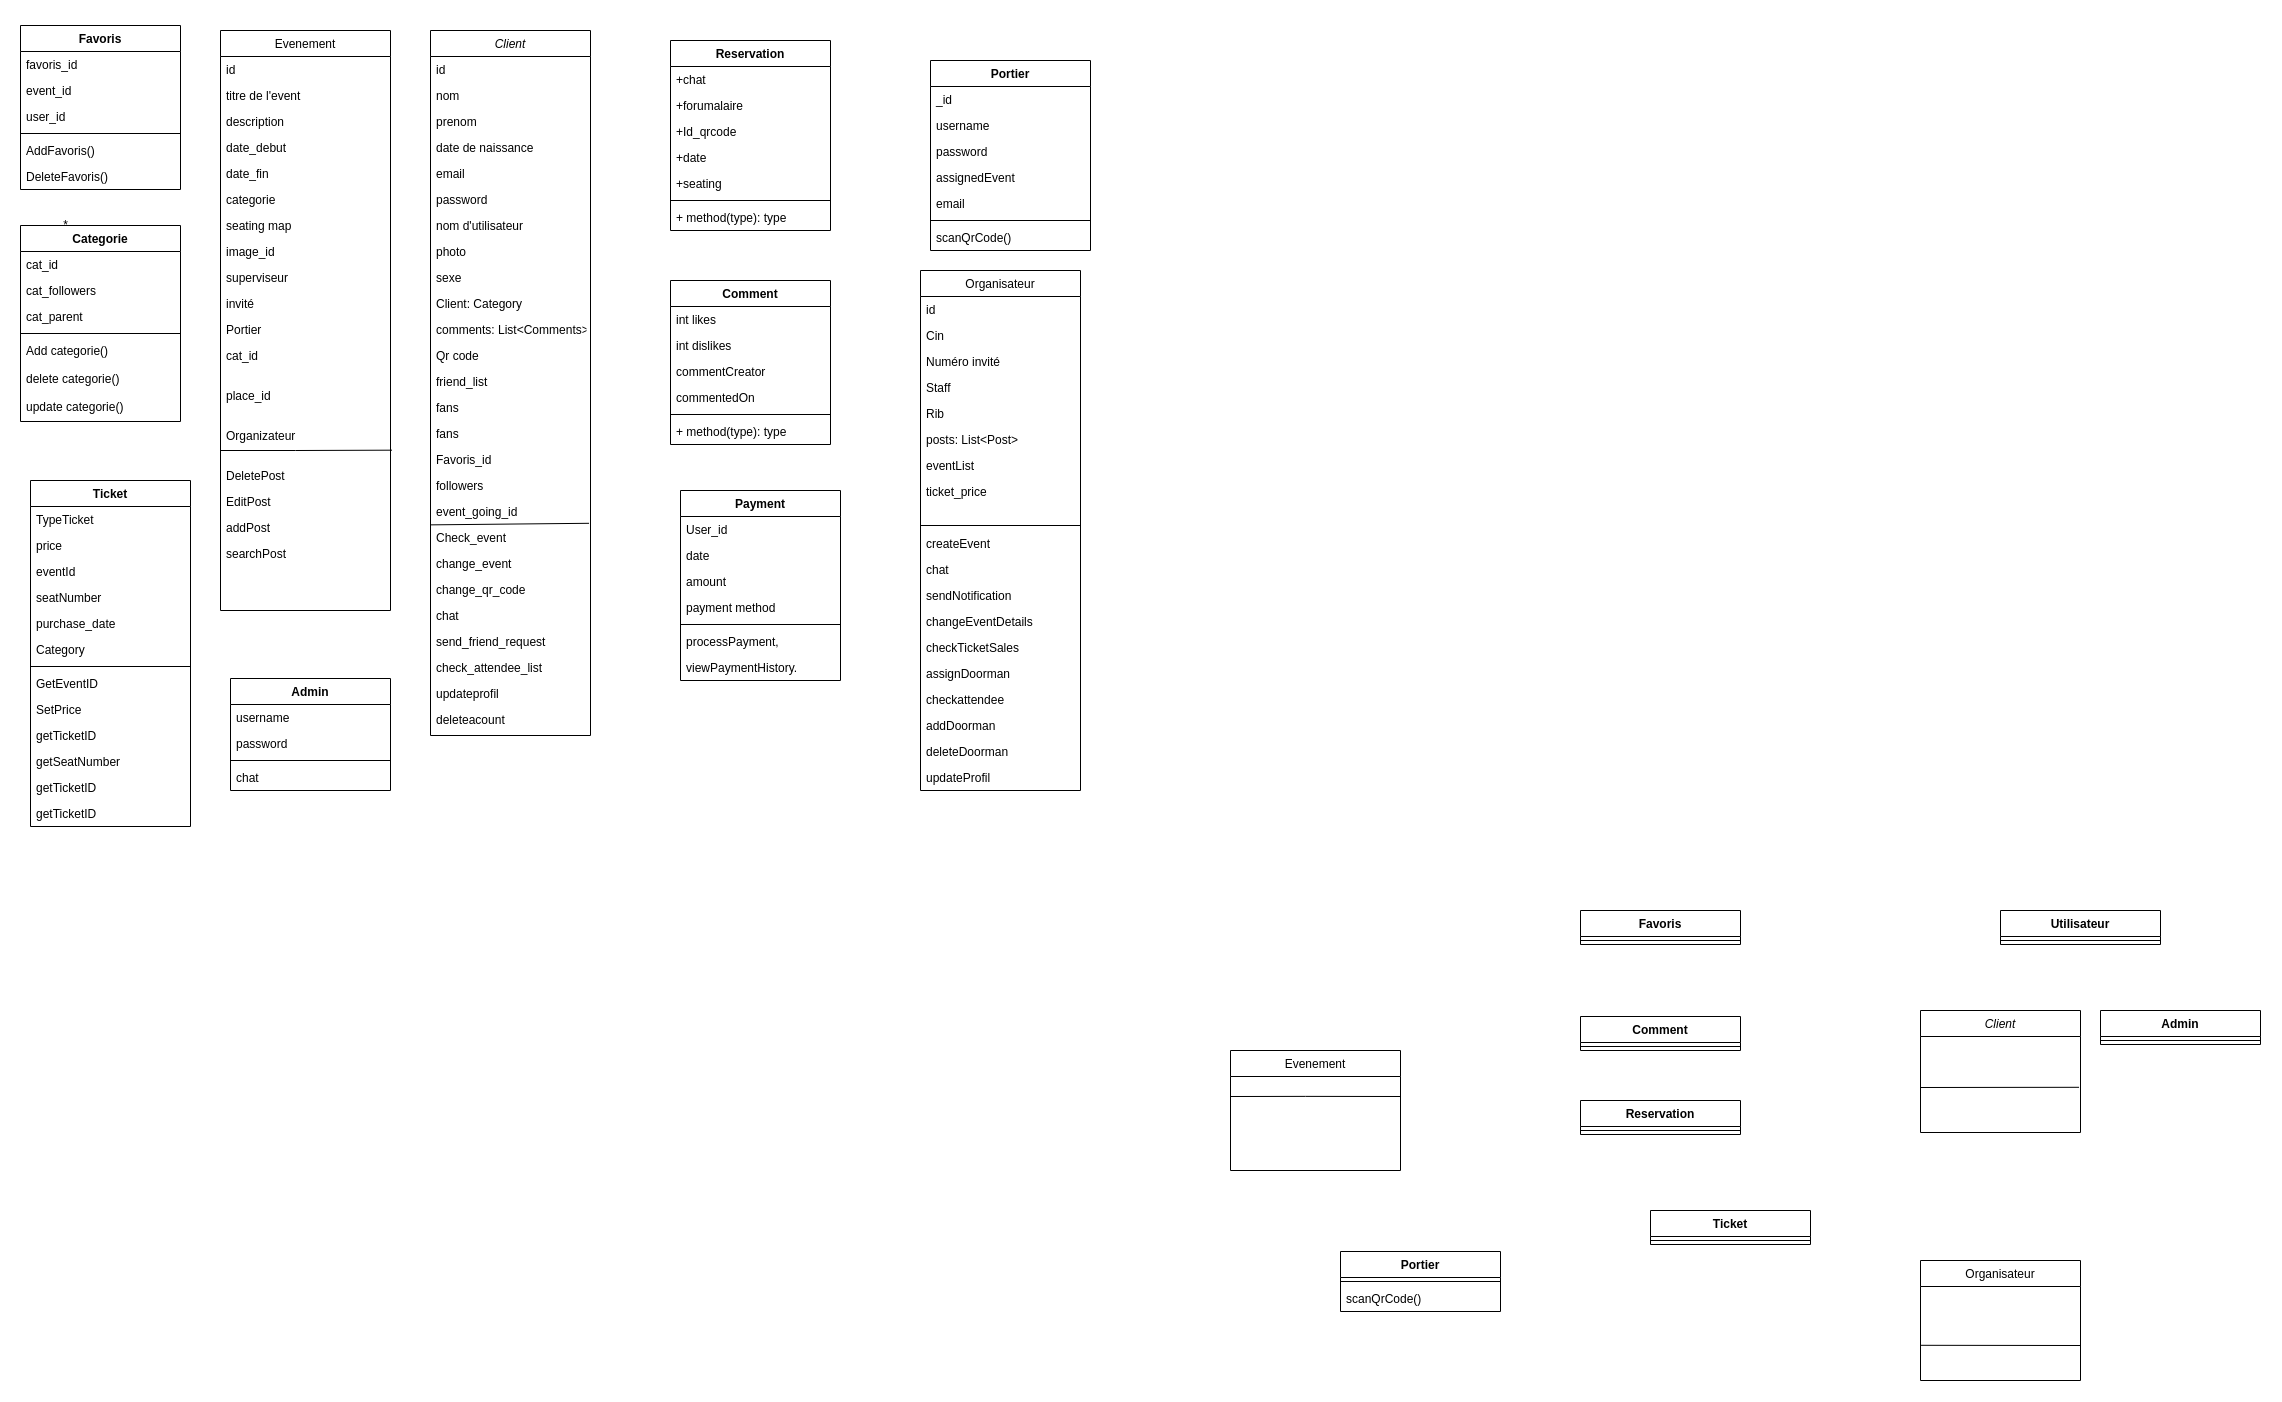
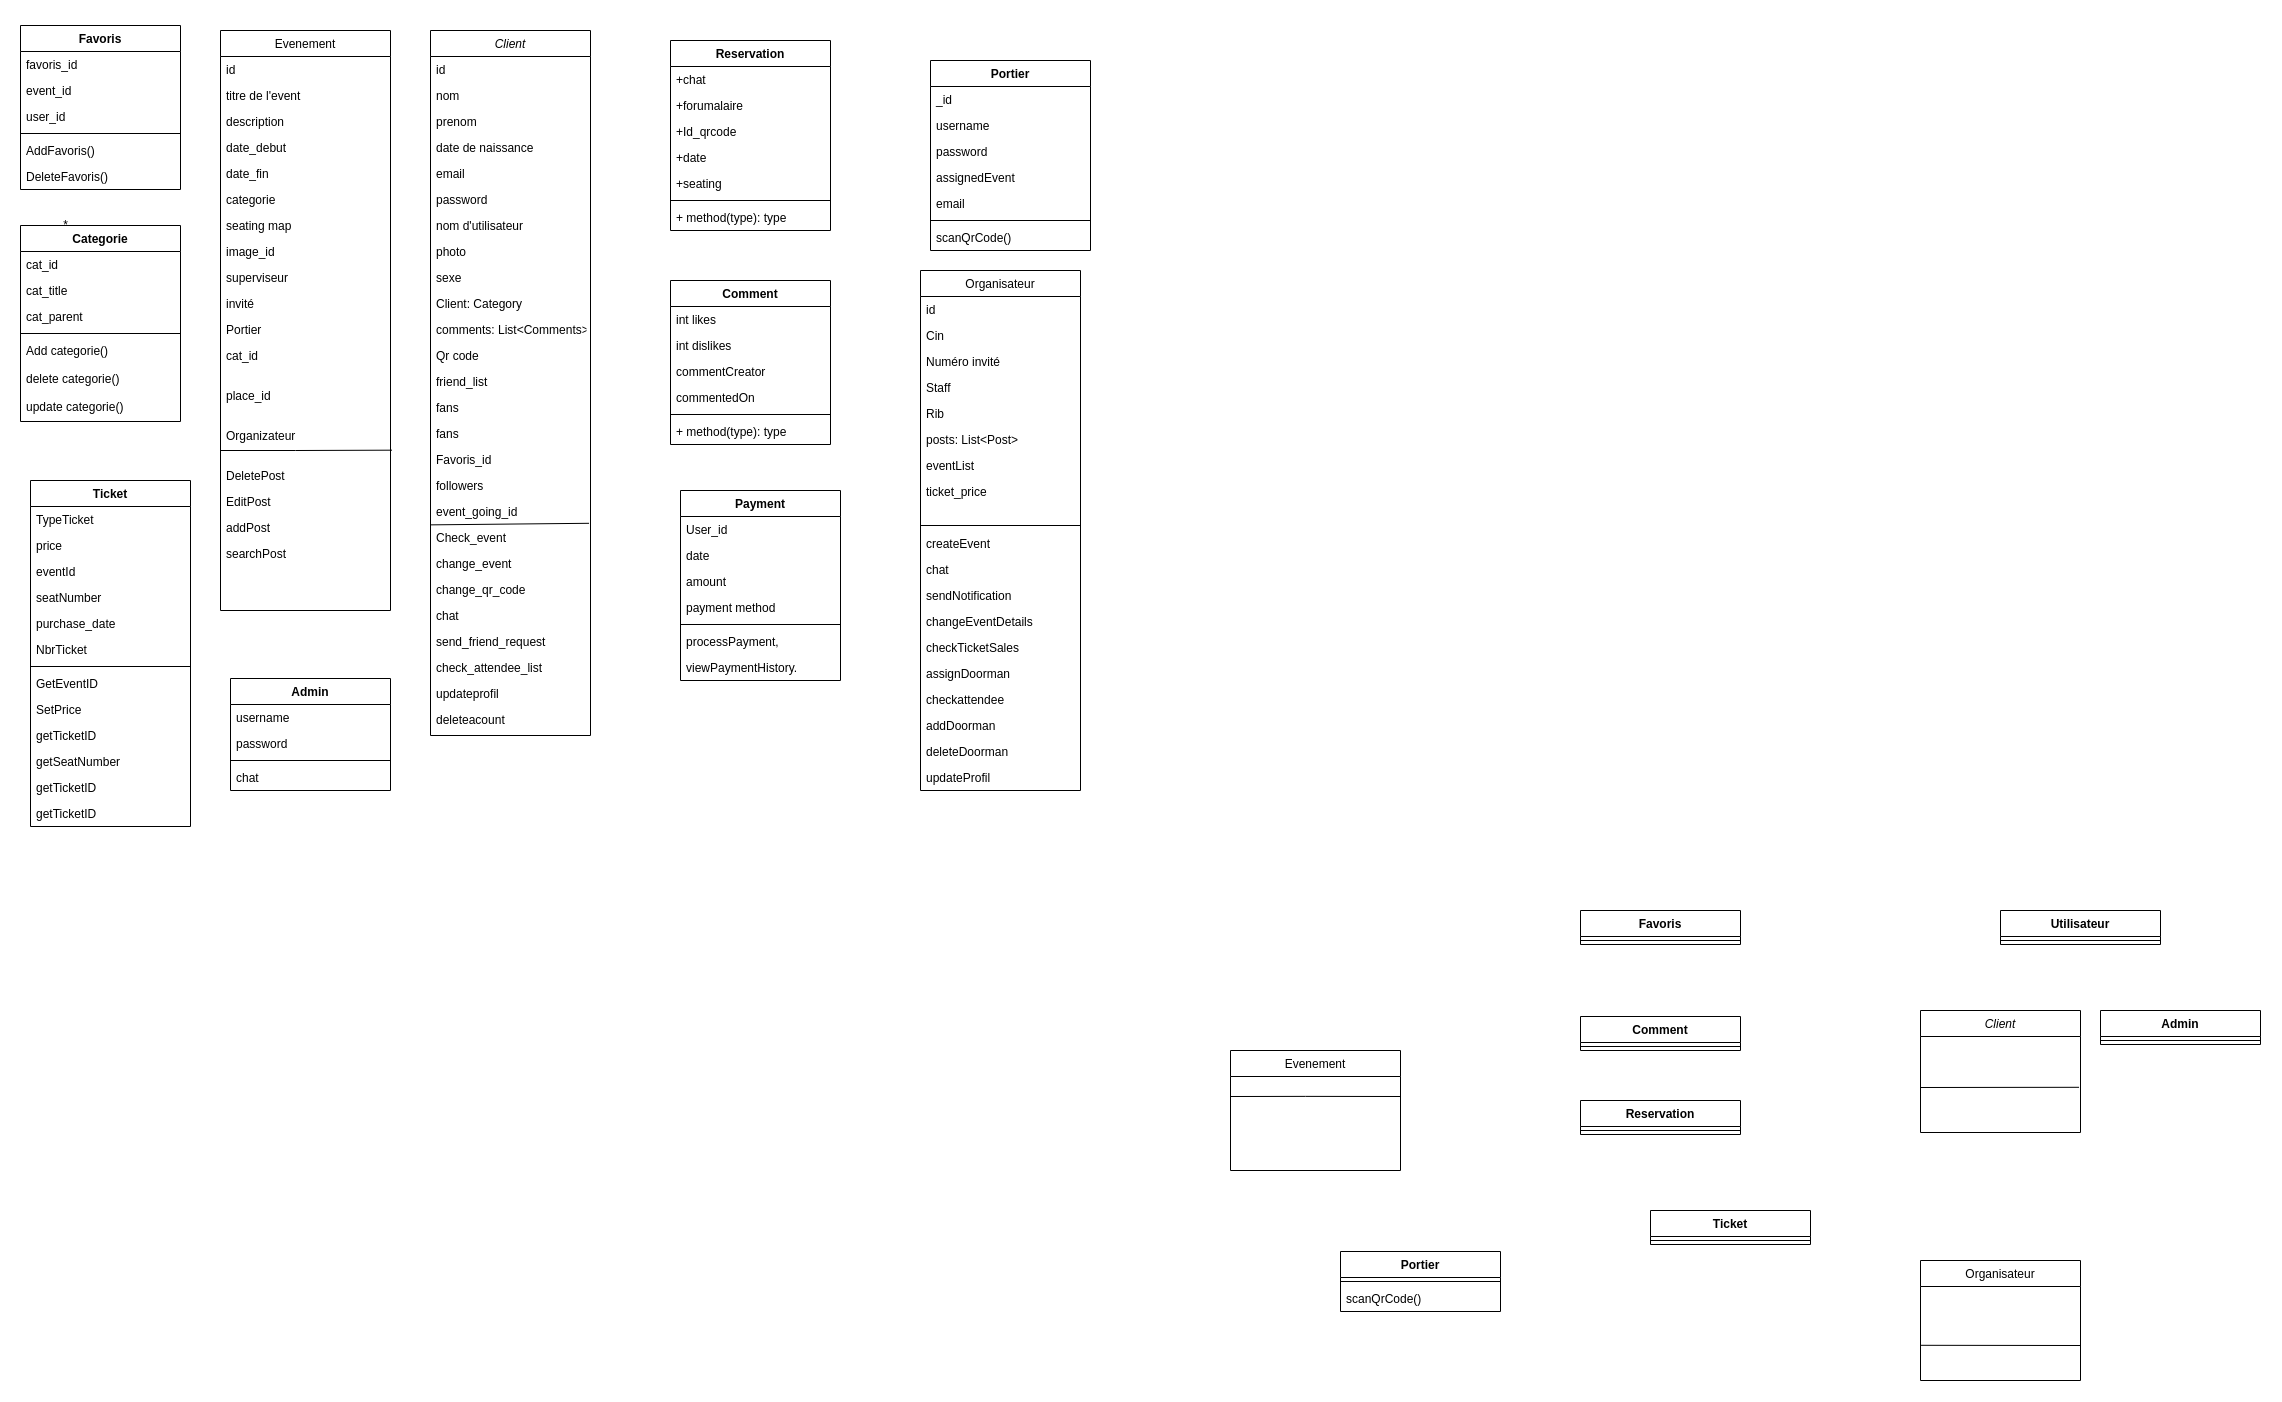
- <mxCell id="13" value="cat_followers" style="text;strokeColor=none;fillColor=none;align=left;verticalAlign=top;spacingLeft=4;spacingRight=4;overflow=hidden;rotatable=0;points=[[0,0.5],[1,0.5]];portConstraint=eastwest;" vertex="1" parent="11"><mxGeometry y="52" width="160" height="26" as="geometry" /></mxCell>
+ <mxCell id="13" value="cat_title" style="text;strokeColor=none;fillColor=none;align=left;verticalAlign=top;spacingLeft=4;spacingRight=4;overflow=hidden;rotatable=0;points=[[0,0.5],[1,0.5]];portConstraint=eastwest;" vertex="1" parent="11"><mxGeometry y="52" width="160" height="26" as="geometry" /></mxCell>
- <mxCell id="45" value="Category" style="text;strokeColor=none;fillColor=none;align=left;verticalAlign=top;spacingLeft=4;spacingRight=4;overflow=hidden;rotatable=0;points=[[0,0.5],[1,0.5]];portConstraint=eastwest;" vertex="1" parent="39"><mxGeometry y="156" width="160" height="26" as="geometry" /></mxCell>
+ <mxCell id="45" value="NbrTicket" style="text;strokeColor=none;fillColor=none;align=left;verticalAlign=top;spacingLeft=4;spacingRight=4;overflow=hidden;rotatable=0;points=[[0,0.5],[1,0.5]];portConstraint=eastwest;" vertex="1" parent="39"><mxGeometry y="156" width="160" height="26" as="geometry" /></mxCell>
